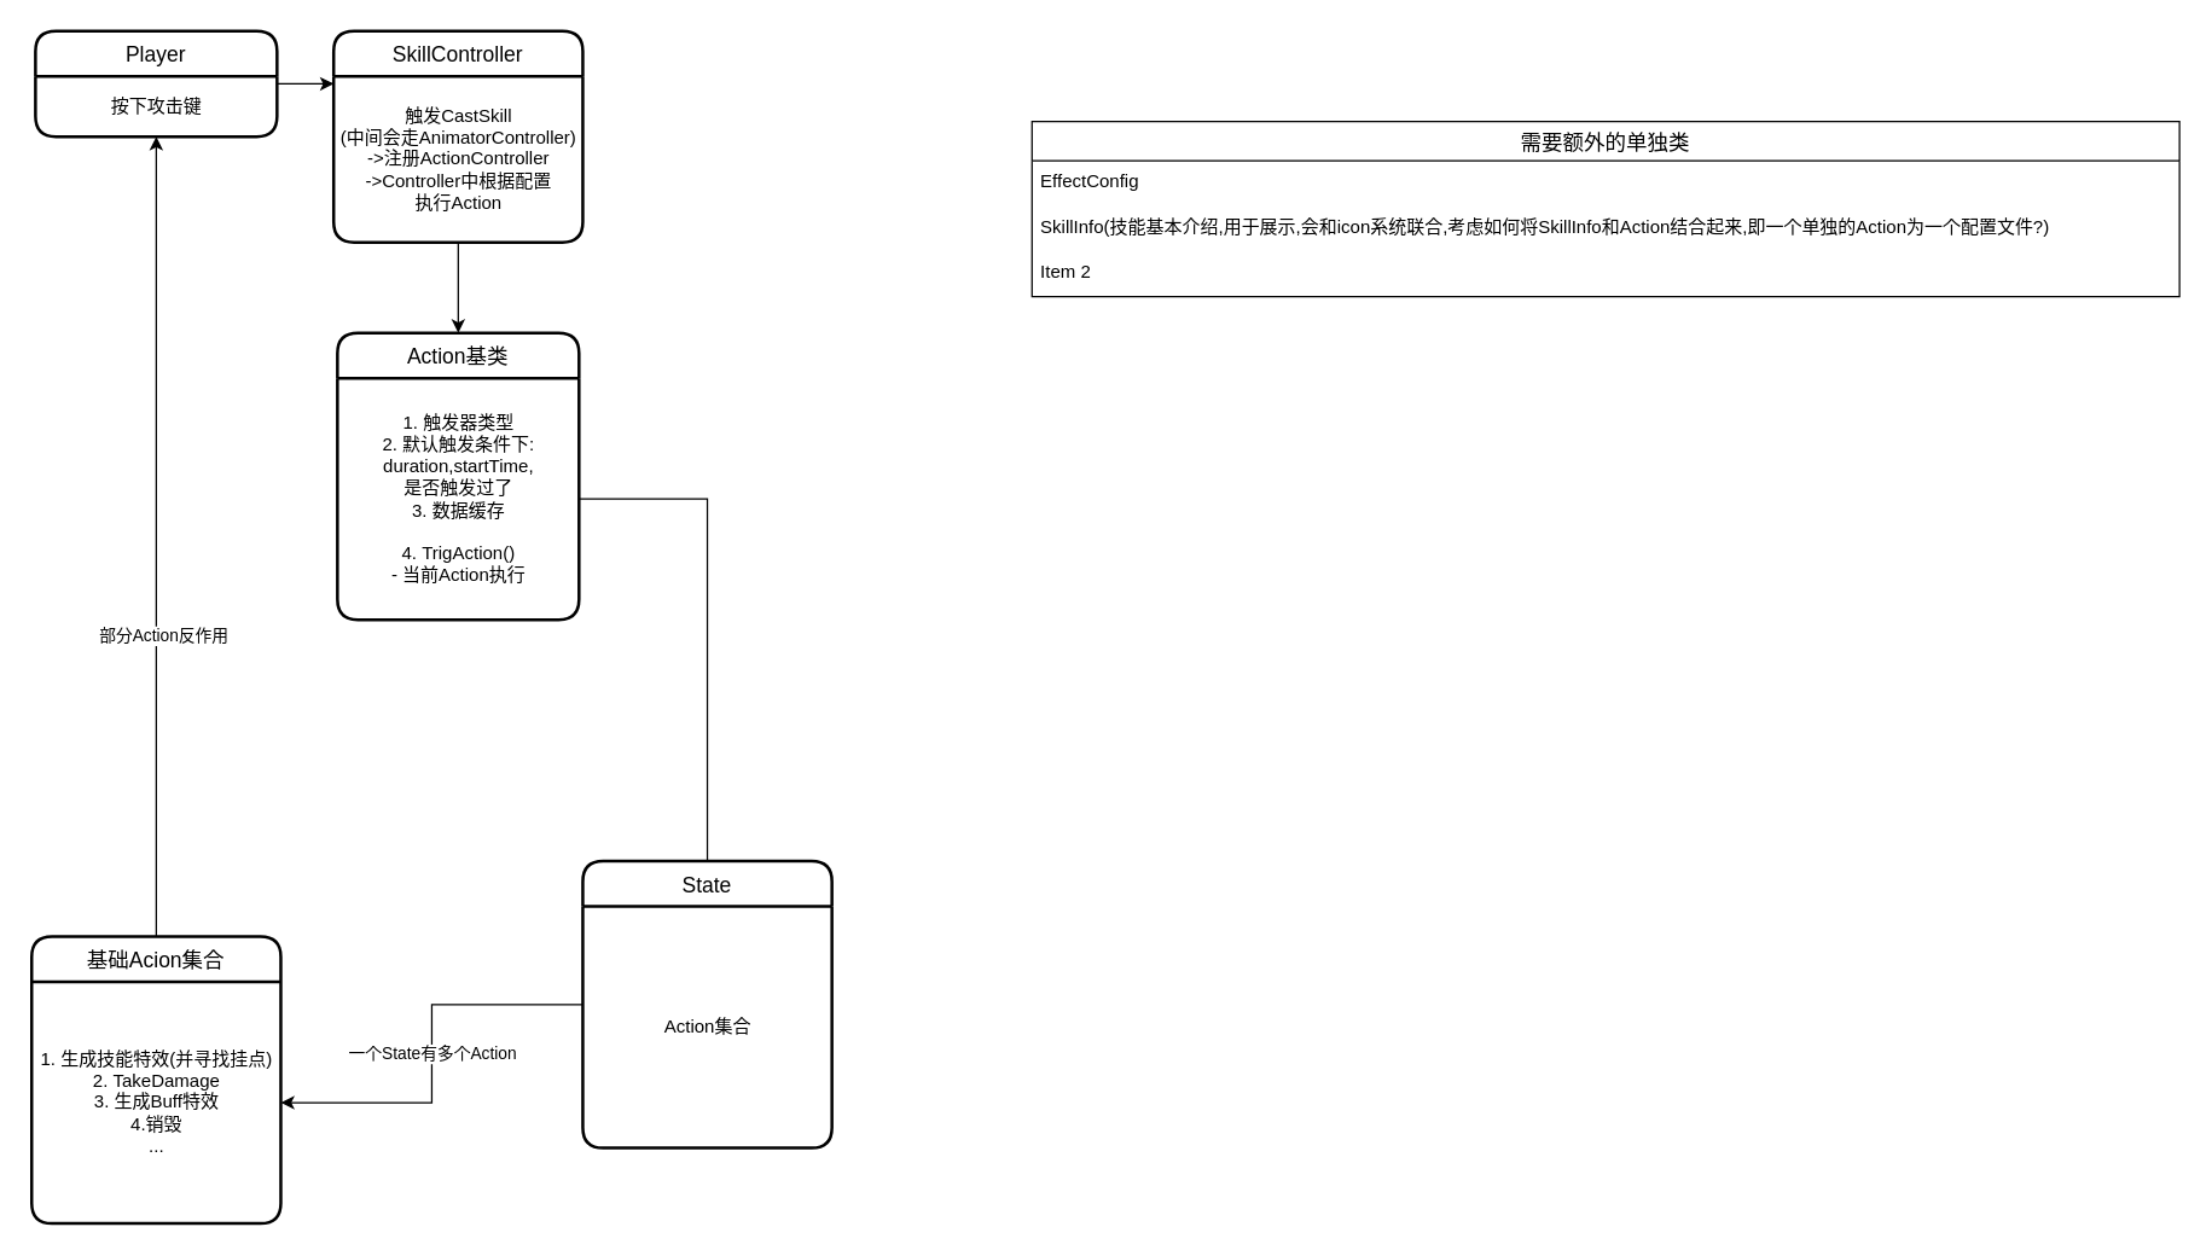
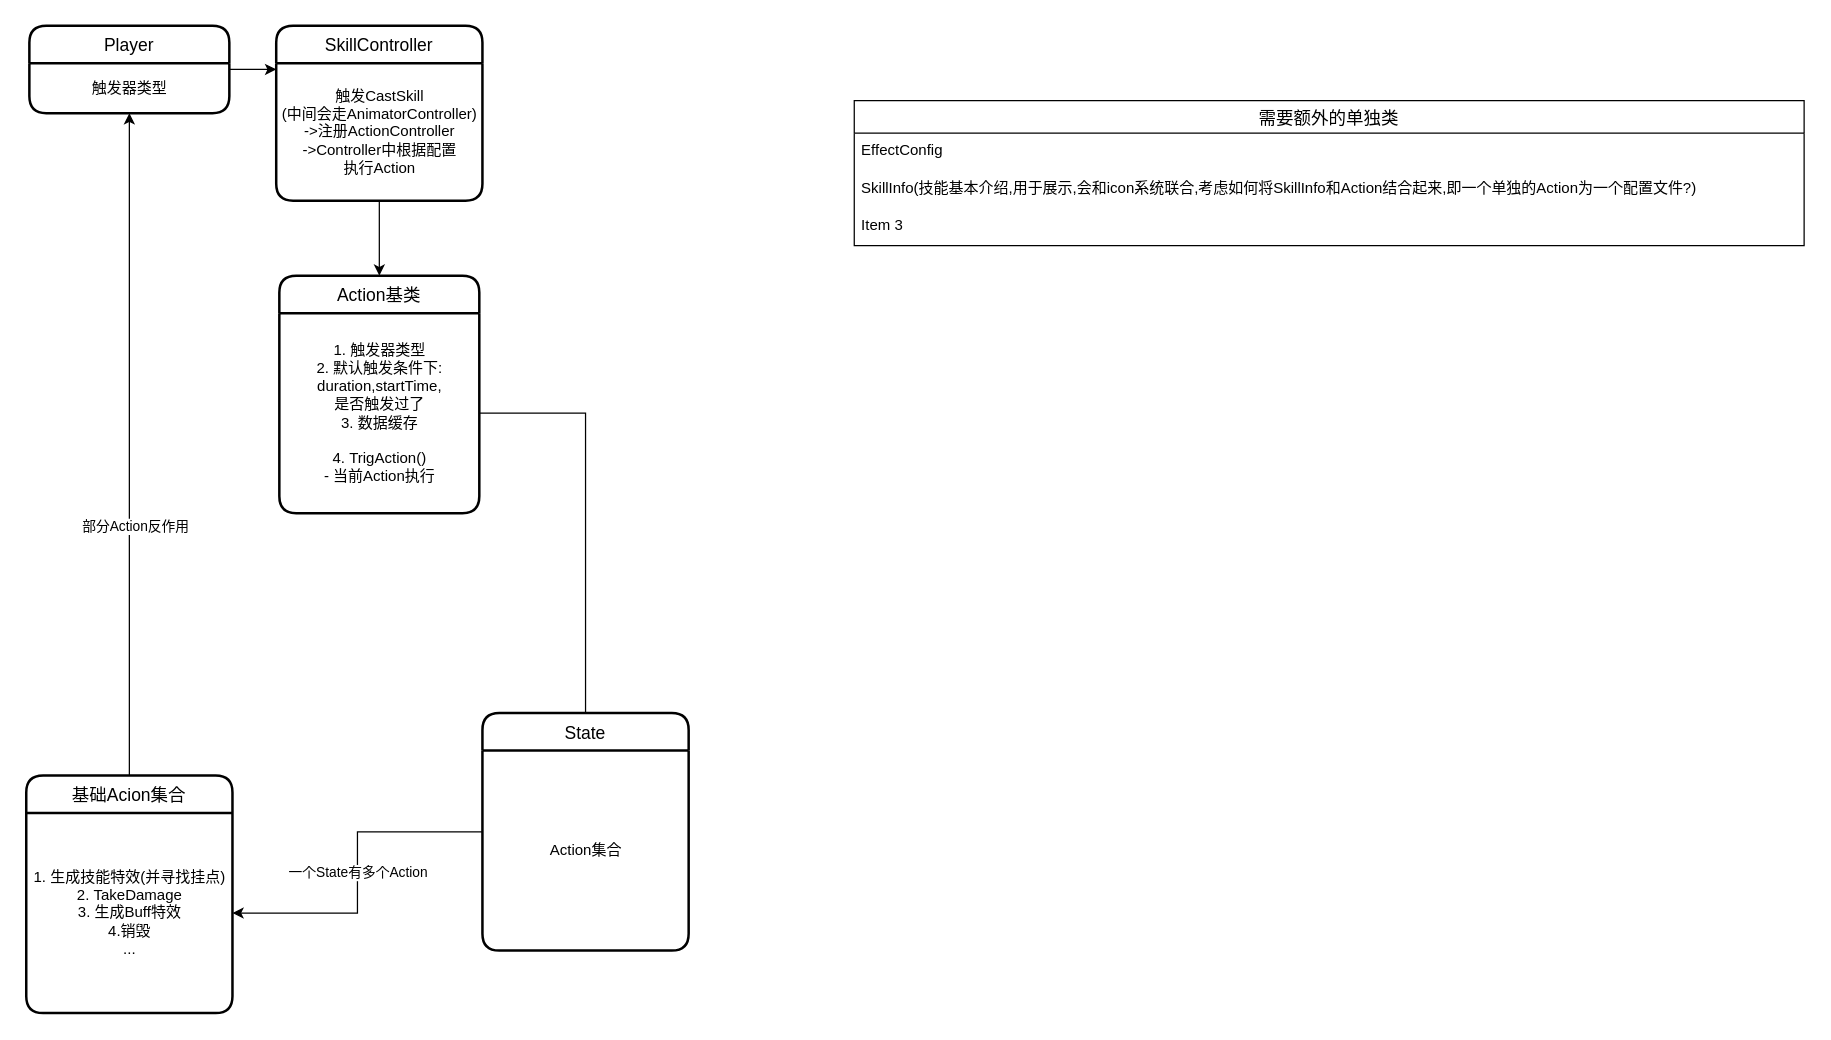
- <mxCell id="6" value="按下攻击键" style="text;html=1;align=center;verticalAlign=middle;resizable=0;points=[];autosize=1;" parent="5" vertex="1"><mxGeometry y="30" width="160" height="40" as="geometry" /></mxCell>
+ <mxCell id="6" value="触发器类型" style="text;html=1;align=center;verticalAlign=middle;resizable=0;points=[];autosize=1;" parent="5" vertex="1"><mxGeometry y="30" width="160" height="40" as="geometry" /></mxCell>
- <mxCell id="18" value="Item 2" style="text;strokeColor=none;fillColor=none;spacingLeft=4;spacingRight=4;overflow=hidden;rotatable=0;points=[[0,0.5],[1,0.5]];portConstraint=eastwest;fontSize=12;" parent="15" vertex="1"><mxGeometry y="86" width="760" height="30" as="geometry" /></mxCell>
+ <mxCell id="18" value="Item 3" style="text;strokeColor=none;fillColor=none;spacingLeft=4;spacingRight=4;overflow=hidden;rotatable=0;points=[[0,0.5],[1,0.5]];portConstraint=eastwest;fontSize=12;" parent="15" vertex="1"><mxGeometry y="86" width="760" height="30" as="geometry" /></mxCell>
